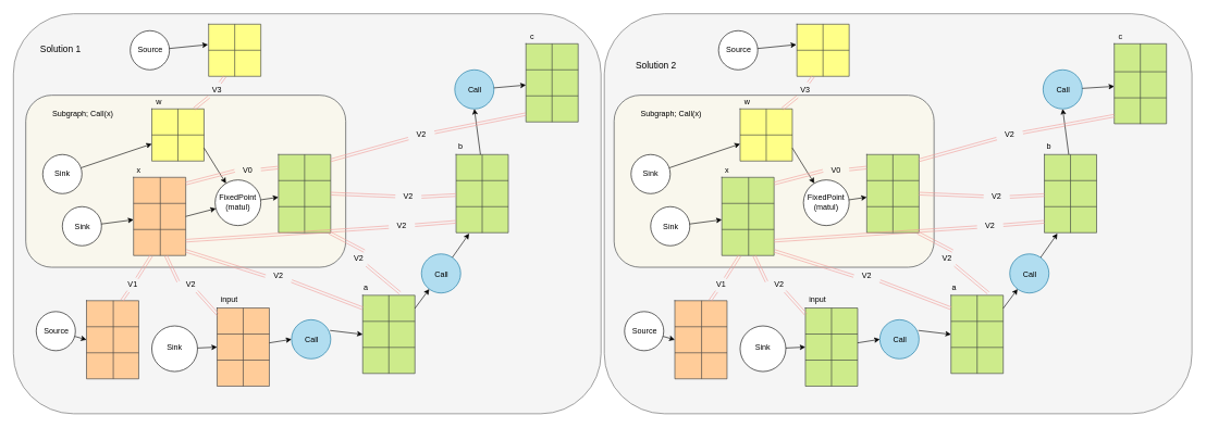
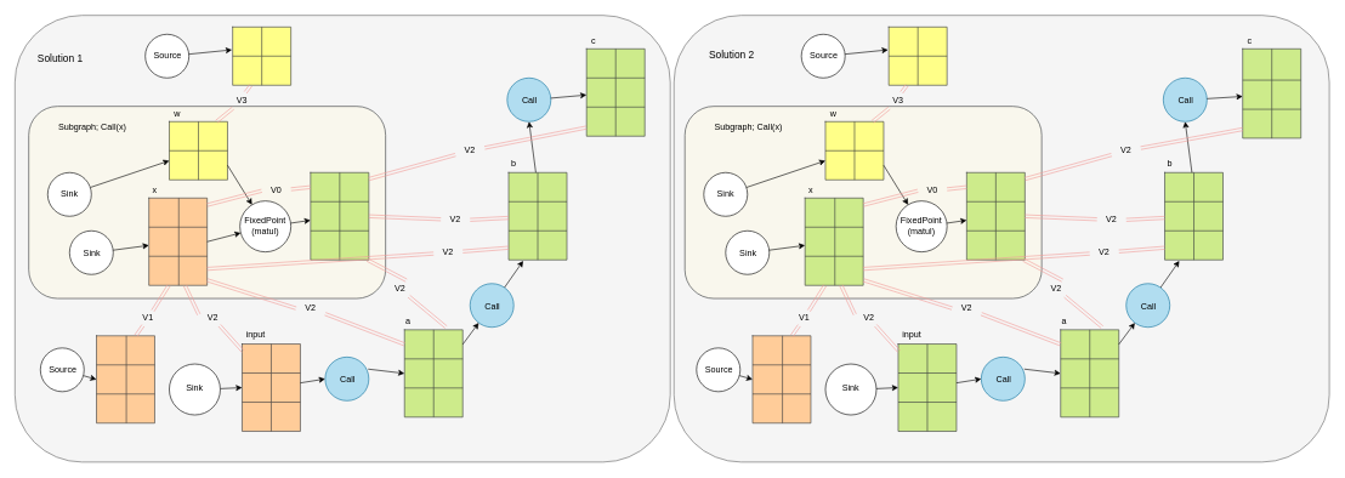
- <mxCell id="307" value="&lt;font style=&quot;font-size: 14px&quot;&gt;Solution 1&lt;/font&gt;" style="text;html=1;strokeColor=none;fillColor=none;align=center;verticalAlign=middle;whiteSpace=wrap;rounded=0;" vertex="1" parent="1"><mxGeometry x="55" y="59" width="75" height="30" as="geometry" /></mxCell>
+ <mxCell id="307" value="&lt;font style=&quot;font-size: 14px&quot;&gt;Solution 1&lt;/font&gt;" style="text;html=1;strokeColor=none;fillColor=none;align=center;verticalAlign=middle;whiteSpace=wrap;rounded=0;" vertex="1" parent="1"><mxGeometry x="45" y="64" width="75" height="30" as="geometry" /></mxCell>
- <mxCell id="308" value="&lt;font style=&quot;font-size: 14px&quot;&gt;Solution 2&lt;/font&gt;" style="text;html=1;strokeColor=none;fillColor=none;align=center;verticalAlign=middle;whiteSpace=wrap;rounded=0;" vertex="1" parent="1"><mxGeometry x="967" y="84" width="75" height="30" as="geometry" /></mxCell>
+ <mxCell id="308" value="&lt;font style=&quot;font-size: 14px&quot;&gt;Solution 2&lt;/font&gt;" style="text;html=1;strokeColor=none;fillColor=none;align=center;verticalAlign=middle;whiteSpace=wrap;rounded=0;" vertex="1" parent="1"><mxGeometry x="967" y="59" width="75" height="30" as="geometry" /></mxCell>
